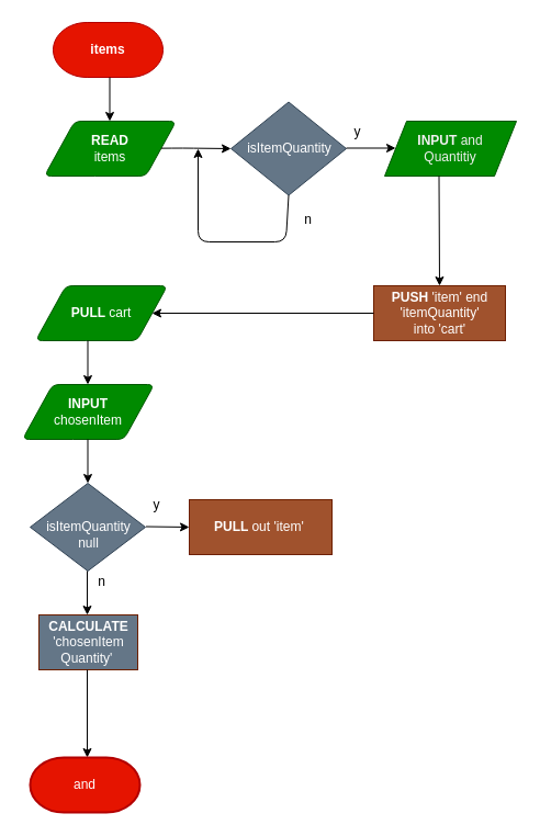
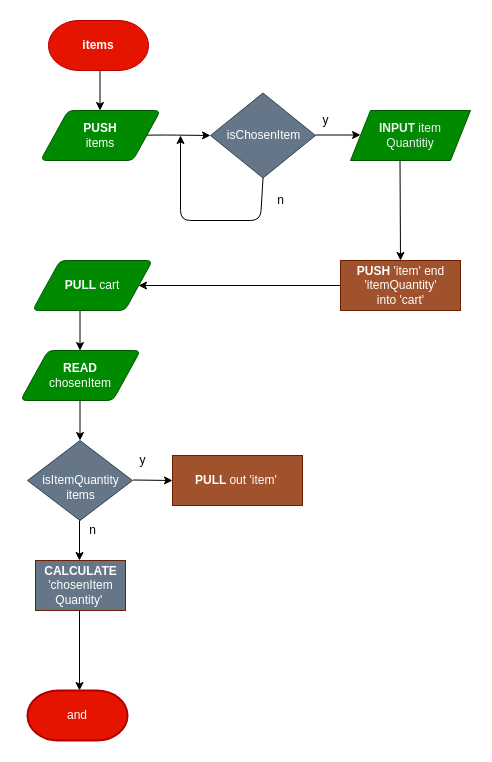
- <mxCell id="5" value="&lt;b&gt;READ &lt;/b&gt;&lt;br&gt;items" style="shape=parallelogram;html=1;strokeWidth=1;perimeter=parallelogramPerimeter;whiteSpace=wrap;rounded=1;arcSize=12;size=0.23;fillColor=#008a00;fontColor=#ffffff;strokeColor=#005700;" vertex="1" parent="1"><mxGeometry x="40" y="110" width="120" height="50" as="geometry" /></mxCell>
+ <mxCell id="5" value="&lt;b&gt;PUSH &lt;/b&gt;&lt;br&gt;items" style="shape=parallelogram;html=1;strokeWidth=1;perimeter=parallelogramPerimeter;whiteSpace=wrap;rounded=1;arcSize=12;size=0.23;fillColor=#008a00;fontColor=#ffffff;strokeColor=#005700;" vertex="1" parent="1"><mxGeometry x="40" y="110" width="120" height="50" as="geometry" /></mxCell>
- <mxCell id="6" value="isItemQuantity" style="shape=rhombus;html=1;dashed=0;whitespace=wrap;perimeter=rhombusPerimeter;fillColor=#647687;fontColor=#ffffff;strokeColor=#314354;strokeWidth=1;" vertex="1" parent="1"><mxGeometry x="210" y="92.5" width="105" height="85" as="geometry" /></mxCell>
+ <mxCell id="6" value="isChosenItem" style="shape=rhombus;html=1;dashed=0;whitespace=wrap;perimeter=rhombusPerimeter;fillColor=#647687;fontColor=#ffffff;strokeColor=#314354;strokeWidth=1;" vertex="1" parent="1"><mxGeometry x="210" y="92.5" width="105" height="85" as="geometry" /></mxCell>
- <mxCell id="13" value="&lt;span style=&quot;color: rgb(240 , 240 , 240) ; font-family: &amp;#34;helvetica&amp;#34; ; font-size: 12px ; font-style: normal ; letter-spacing: normal ; text-align: center ; text-indent: 0px ; text-transform: none ; word-spacing: 0px ; display: inline ; float: none&quot;&gt;&lt;b&gt;INPUT &lt;/b&gt;&lt;/span&gt;&lt;span style=&quot;color: rgb(240 , 240 , 240) ; font-family: &amp;#34;helvetica&amp;#34; ; font-size: 12px ; font-style: normal ; font-weight: 400 ; letter-spacing: normal ; text-align: center ; text-indent: 0px ; text-transform: none ; word-spacing: 0px ; display: inline ; float: none&quot;&gt;and&lt;/span&gt;&lt;br style=&quot;color: rgb(240 , 240 , 240) ; font-family: &amp;#34;helvetica&amp;#34; ; font-size: 12px ; font-style: normal ; font-weight: 400 ; letter-spacing: normal ; text-align: center ; text-indent: 0px ; text-transform: none ; word-spacing: 0px&quot;&gt;&lt;span style=&quot;color: rgb(240 , 240 , 240) ; font-family: &amp;#34;helvetica&amp;#34; ; font-size: 12px ; font-style: normal ; font-weight: 400 ; letter-spacing: normal ; text-align: center ; text-indent: 0px ; text-transform: none ; word-spacing: 0px ; display: inline ; float: none&quot;&gt;Quantitiy&lt;/span&gt;" style="shape=parallelogram;perimeter=parallelogramPerimeter;whiteSpace=wrap;html=1;fixedSize=1;fillColor=#008a00;fontColor=#ffffff;strokeColor=#005700;strokeWidth=1;" vertex="1" parent="1"><mxGeometry x="350" y="110" width="120" height="50" as="geometry" /></mxCell>
+ <mxCell id="13" value="&lt;span style=&quot;color: rgb(240 , 240 , 240) ; font-family: &amp;#34;helvetica&amp;#34; ; font-size: 12px ; font-style: normal ; letter-spacing: normal ; text-align: center ; text-indent: 0px ; text-transform: none ; word-spacing: 0px ; display: inline ; float: none&quot;&gt;&lt;b&gt;INPUT &lt;/b&gt;&lt;/span&gt;&lt;span style=&quot;color: rgb(240 , 240 , 240) ; font-family: &amp;#34;helvetica&amp;#34; ; font-size: 12px ; font-style: normal ; font-weight: 400 ; letter-spacing: normal ; text-align: center ; text-indent: 0px ; text-transform: none ; word-spacing: 0px ; display: inline ; float: none&quot;&gt;item&lt;/span&gt;&lt;br style=&quot;color: rgb(240 , 240 , 240) ; font-family: &amp;#34;helvetica&amp;#34; ; font-size: 12px ; font-style: normal ; font-weight: 400 ; letter-spacing: normal ; text-align: center ; text-indent: 0px ; text-transform: none ; word-spacing: 0px&quot;&gt;&lt;span style=&quot;color: rgb(240 , 240 , 240) ; font-family: &amp;#34;helvetica&amp;#34; ; font-size: 12px ; font-style: normal ; font-weight: 400 ; letter-spacing: normal ; text-align: center ; text-indent: 0px ; text-transform: none ; word-spacing: 0px ; display: inline ; float: none&quot;&gt;Quantitiy&lt;/span&gt;" style="shape=parallelogram;perimeter=parallelogramPerimeter;whiteSpace=wrap;html=1;fixedSize=1;fillColor=#008a00;fontColor=#ffffff;strokeColor=#005700;strokeWidth=1;" vertex="1" parent="1"><mxGeometry x="350" y="110" width="120" height="50" as="geometry" /></mxCell>
- <mxCell id="19" value="&lt;b&gt;INPUT &lt;/b&gt;&lt;br&gt;chosenItem" style="shape=parallelogram;html=1;strokeWidth=1;perimeter=parallelogramPerimeter;whiteSpace=wrap;rounded=1;arcSize=12;size=0.23;fillColor=#008a00;fontColor=#ffffff;strokeColor=#005700;" vertex="1" parent="1"><mxGeometry x="20" y="350" width="120" height="50" as="geometry" /></mxCell>
+ <mxCell id="19" value="&lt;b&gt;READ &lt;/b&gt;&lt;br&gt;chosenItem" style="shape=parallelogram;html=1;strokeWidth=1;perimeter=parallelogramPerimeter;whiteSpace=wrap;rounded=1;arcSize=12;size=0.23;fillColor=#008a00;fontColor=#ffffff;strokeColor=#005700;" vertex="1" parent="1"><mxGeometry x="20" y="350" width="120" height="50" as="geometry" /></mxCell>
- <mxCell id="12" value="&lt;br&gt;isItemQuantity&lt;br&gt;null" style="shape=rhombus;html=1;dashed=0;whitespace=wrap;perimeter=rhombusPerimeter;fillColor=#647687;fontColor=#ffffff;strokeColor=#314354;strokeWidth=1;" vertex="1" parent="1"><mxGeometry x="27" y="440" width="105" height="80" as="geometry" /></mxCell>
+ <mxCell id="12" value="&lt;br&gt;isItemQuantity&lt;br&gt;items" style="shape=rhombus;html=1;dashed=0;whitespace=wrap;perimeter=rhombusPerimeter;fillColor=#647687;fontColor=#ffffff;strokeColor=#314354;strokeWidth=1;" vertex="1" parent="1"><mxGeometry x="27" y="440" width="105" height="80" as="geometry" /></mxCell>
